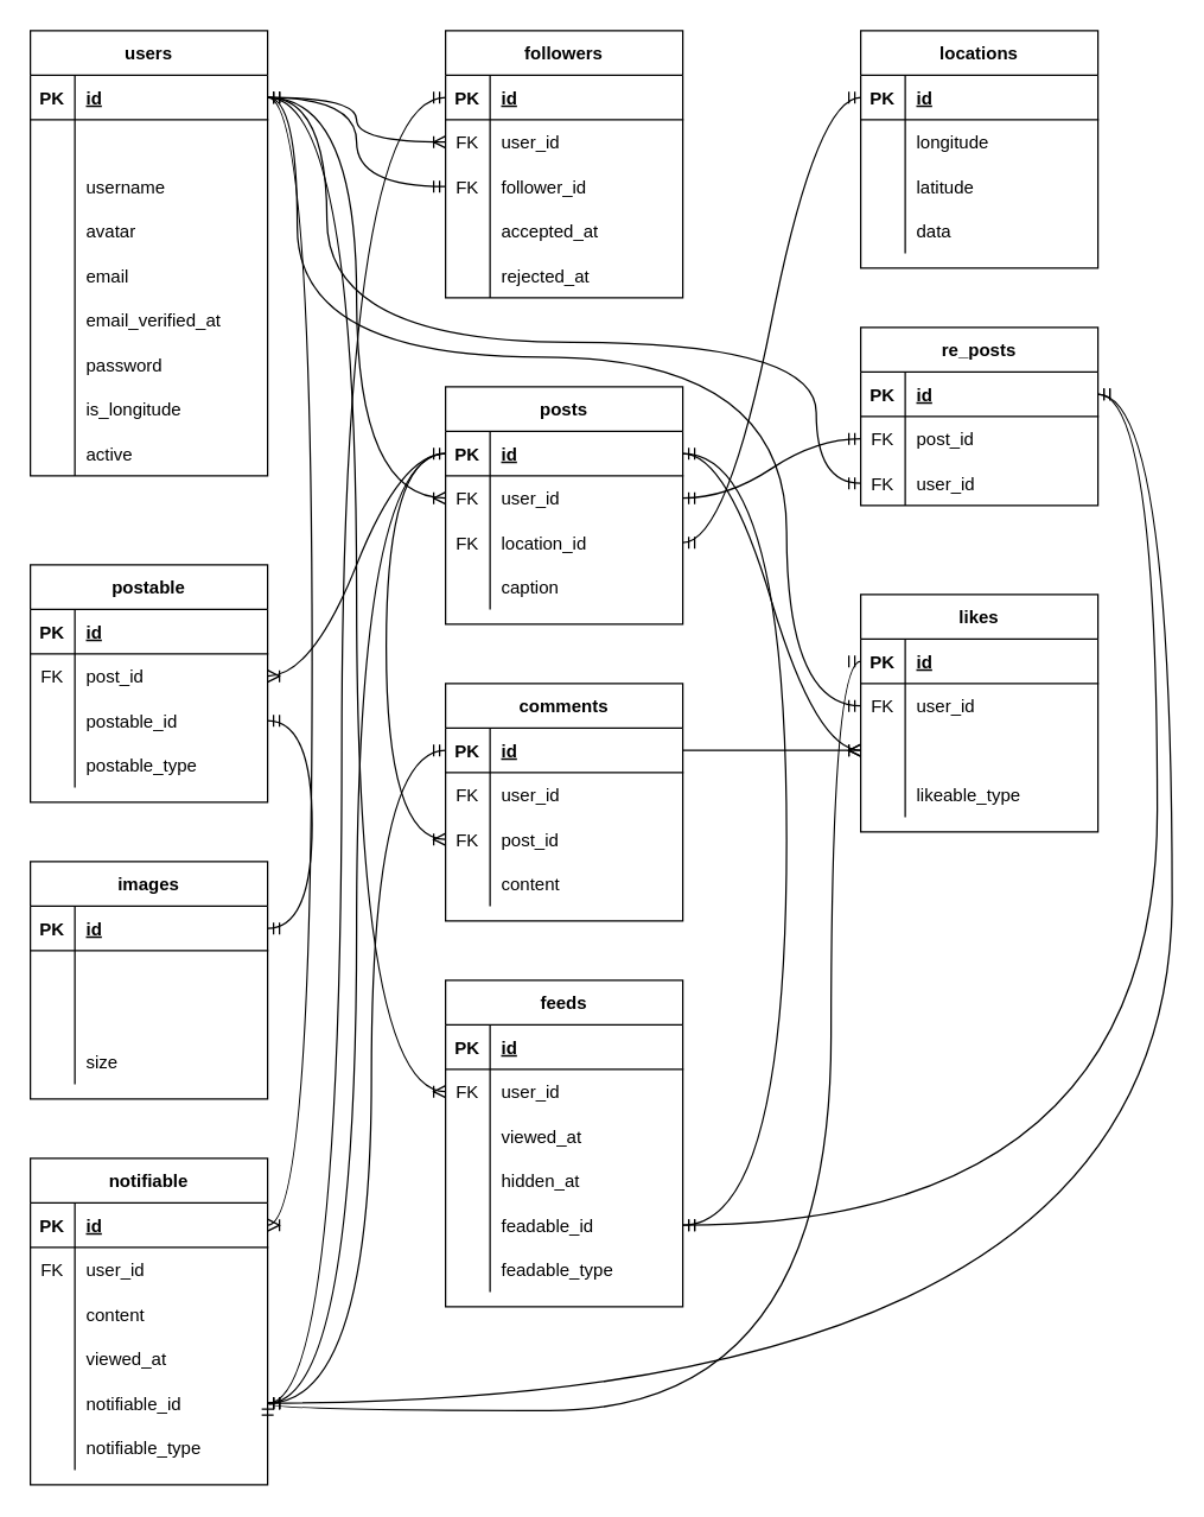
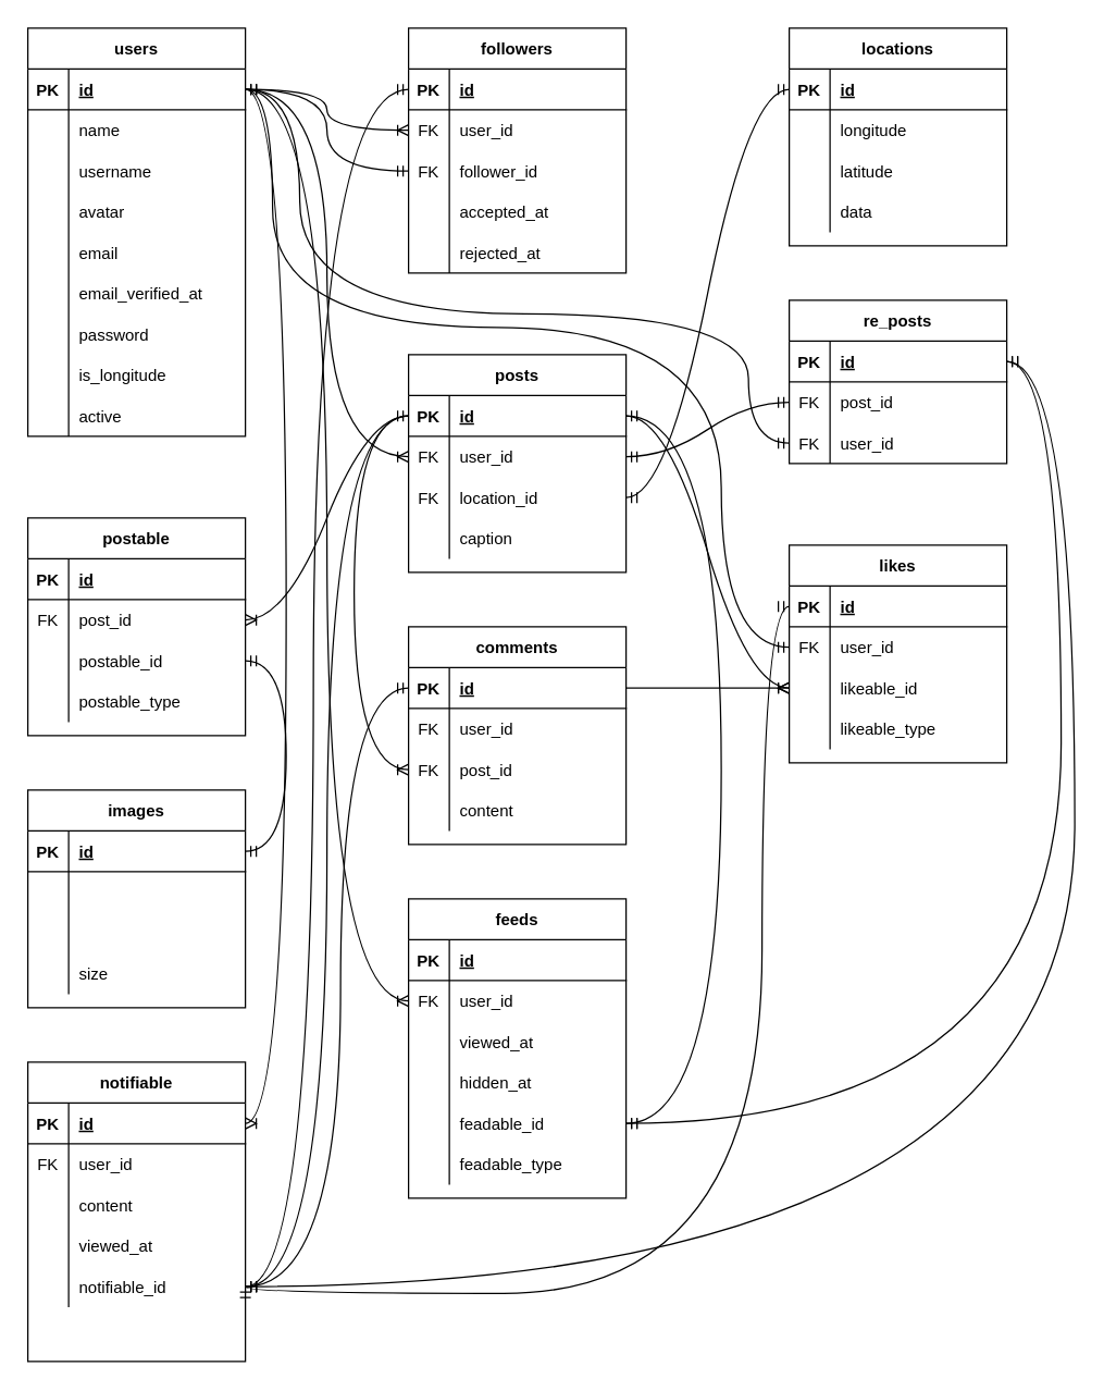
+ <mxCell id="8" value="name" style="shape=partialRectangle;connectable=0;fillColor=none;top=0;left=0;bottom=0;right=0;align=left;spacingLeft=6;overflow=hidden;" parent="6" vertex="1"><mxGeometry x="30" width="130" height="30" as="geometry"><mxRectangle width="130" height="30" as="alternateBounds" /></mxGeometry></mxCell>
+ <mxCell id="85" value="likeable_id" style="shape=partialRectangle;connectable=0;fillColor=none;top=0;left=0;bottom=0;right=0;align=left;spacingLeft=6;overflow=hidden;" parent="83" vertex="1"><mxGeometry x="30" width="130" height="30" as="geometry"><mxRectangle width="130" height="30" as="alternateBounds" /></mxGeometry></mxCell>
- <mxCell id="184" value="notifiable_type" style="shape=partialRectangle;connectable=0;fillColor=none;top=0;left=0;bottom=0;right=0;align=left;spacingLeft=6;overflow=hidden;" parent="182" vertex="1"><mxGeometry x="30" width="130" height="30" as="geometry"><mxRectangle width="130" height="30" as="alternateBounds" /></mxGeometry></mxCell>
